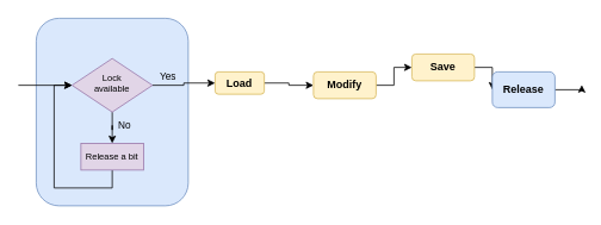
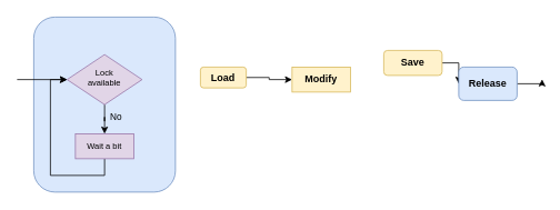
- <mxCell id="4" value="" style="edgeStyle=orthogonalEdgeStyle;rounded=0;orthogonalLoop=1;jettySize=auto;html=1;labelBackgroundColor=none;" parent="1" source="5" target="7" edge="1"><mxGeometry relative="1" as="geometry" /></mxCell>
- <mxCell id="10" value="Yes" style="edgeStyle=orthogonalEdgeStyle;rounded=0;orthogonalLoop=1;jettySize=auto;html=1;exitX=1;exitY=0.5;exitDx=0;exitDy=0;labelBackgroundColor=none;entryX=0;entryY=0.5;entryDx=0;entryDy=0;labelPosition=center;verticalLabelPosition=top;align=center;verticalAlign=bottom;spacingRight=36;" parent="1" source="11" target="3" edge="1"><mxGeometry relative="1" as="geometry"><mxPoint x="220" y="120" as="targetPoint" /></mxGeometry></mxCell>
- <mxCell id="5" value="Modify" style="rounded=1;whiteSpace=wrap;html=1;fontStyle=1;fillColor=#fff2cc;strokeColor=#d6b656;" parent="1" vertex="1"><mxGeometry x="350" y="80" width="70" height="30" as="geometry" /></mxCell>
+ <mxCell id="5" value="Modify" style="whiteSpace=wrap;html=1;fontStyle=1;fillColor=#fff2cc;strokeColor=#d6b656;rounded=0;" parent="1" vertex="1"><mxGeometry x="350" y="80" width="70" height="30" as="geometry" /></mxCell>
- <mxCell id="13" value="Release a bit" style="rounded=0;whiteSpace=wrap;html=1;fontSize=10;fillColor=#e1d5e7;strokeColor=#9673a6;" parent="1" vertex="1"><mxGeometry x="90" y="160" width="70" height="30" as="geometry" /></mxCell>
+ <mxCell id="13" value="Wait a bit" style="rounded=0;whiteSpace=wrap;html=1;fontSize=10;fillColor=#e1d5e7;strokeColor=#9673a6;" parent="1" vertex="1"><mxGeometry x="90" y="160" width="70" height="30" as="geometry" /></mxCell>
